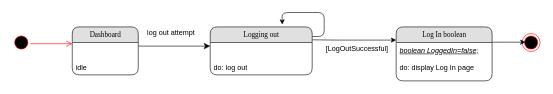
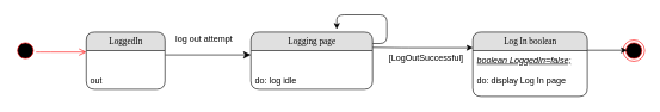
- <mxCell id="12" value="Dashboard" style="swimlane;html=1;fontStyle=0;childLayout=stackLayout;horizontal=1;startSize=26;fillColor=#e0e0e0;horizontalStack=0;resizeParent=1;resizeLast=0;collapsible=1;marginBottom=0;swimlaneFillColor=#ffffff;align=center;rounded=1;shadow=0;comic=0;labelBackgroundColor=none;strokeWidth=1;fontFamily=Verdana;fontSize=12" parent="1" vertex="1"><mxGeometry x="120" y="44" width="110" height="80" as="geometry" /></mxCell>
+ <mxCell id="12" value="LoggedIn" style="swimlane;html=1;fontStyle=0;childLayout=stackLayout;horizontal=1;startSize=26;fillColor=#e0e0e0;horizontalStack=0;resizeParent=1;resizeLast=0;collapsible=1;marginBottom=0;swimlaneFillColor=#ffffff;align=center;rounded=1;shadow=0;comic=0;labelBackgroundColor=none;strokeWidth=1;fontFamily=Verdana;fontSize=12" parent="1" vertex="1"><mxGeometry x="120" y="44" width="110" height="80" as="geometry" /></mxCell>
- <mxCell id="14" value="Logging out" style="swimlane;html=1;fontStyle=0;childLayout=stackLayout;horizontal=1;startSize=26;fillColor=#e0e0e0;horizontalStack=0;resizeParent=1;resizeLast=0;collapsible=1;marginBottom=0;swimlaneFillColor=#ffffff;align=center;rounded=1;shadow=0;comic=0;labelBackgroundColor=none;strokeWidth=1;fontFamily=Verdana;fontSize=12" parent="1" vertex="1"><mxGeometry x="350" y="44" width="170" height="80" as="geometry" /></mxCell>
+ <mxCell id="14" value="Logging page" style="swimlane;html=1;fontStyle=0;childLayout=stackLayout;horizontal=1;startSize=26;fillColor=#e0e0e0;horizontalStack=0;resizeParent=1;resizeLast=0;collapsible=1;marginBottom=0;swimlaneFillColor=#ffffff;align=center;rounded=1;shadow=0;comic=0;labelBackgroundColor=none;strokeWidth=1;fontFamily=Verdana;fontSize=12" parent="1" vertex="1"><mxGeometry x="350" y="44" width="170" height="80" as="geometry" /></mxCell>
- <mxCell id="13" value="&lt;br&gt;&lt;br&gt;idle" style="text;html=1;strokeColor=none;fillColor=none;spacingLeft=4;spacingRight=4;whiteSpace=wrap;overflow=hidden;rotatable=0;points=[[0,0.5],[1,0.5]];portConstraint=eastwest;" parent="12" vertex="1"><mxGeometry y="26" width="110" height="54" as="geometry" /></mxCell>
+ <mxCell id="13" value="&lt;br&gt;&lt;br&gt;out" style="text;html=1;strokeColor=none;fillColor=none;spacingLeft=4;spacingRight=4;whiteSpace=wrap;overflow=hidden;rotatable=0;points=[[0,0.5],[1,0.5]];portConstraint=eastwest;" parent="12" vertex="1"><mxGeometry y="26" width="110" height="54" as="geometry" /></mxCell>
- <mxCell id="15" value="&lt;br&gt;&lt;br&gt;do: log out" style="text;html=1;strokeColor=none;fillColor=none;spacingLeft=4;spacingRight=4;whiteSpace=wrap;overflow=hidden;rotatable=0;points=[[0,0.5],[1,0.5]];portConstraint=eastwest;" parent="14" vertex="1"><mxGeometry y="26" width="170" height="54" as="geometry" /></mxCell>
+ <mxCell id="15" value="&lt;br&gt;&lt;br&gt;do: log idle" style="text;html=1;strokeColor=none;fillColor=none;spacingLeft=4;spacingRight=4;whiteSpace=wrap;overflow=hidden;rotatable=0;points=[[0,0.5],[1,0.5]];portConstraint=eastwest;" parent="14" vertex="1"><mxGeometry y="26" width="170" height="54" as="geometry" /></mxCell>
